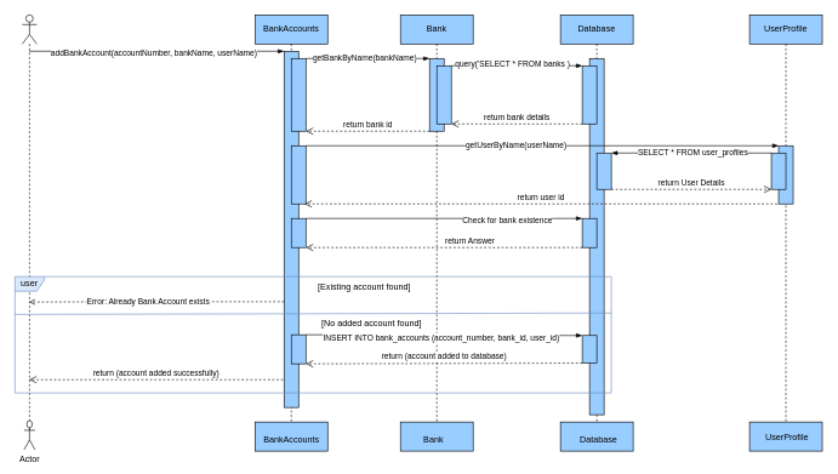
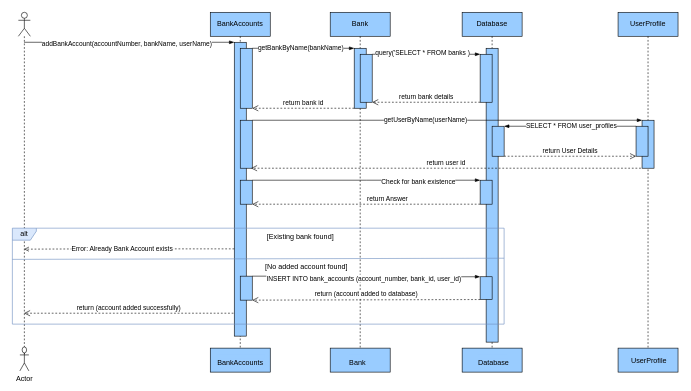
- <mxCell id="44" value="user" style="shape=umlFrame;whiteSpace=wrap;html=1;pointerEvents=0;width=40;height=20;fillColor=#dae8fc;strokeColor=#6c8ebf;" parent="1" vertex="1"><mxGeometry x="20" y="380" width="820" height="160" as="geometry" /></mxCell>
+ <mxCell id="44" value="alt" style="shape=umlFrame;whiteSpace=wrap;html=1;pointerEvents=0;width=40;height=20;fillColor=#dae8fc;strokeColor=#6c8ebf;" parent="1" vertex="1"><mxGeometry x="20" y="380" width="820" height="160" as="geometry" /></mxCell>
- <mxCell id="58" value="[Existing account found]" style="text;html=1;align=center;verticalAlign=middle;resizable=0;points=[];autosize=1;strokeColor=none;fillColor=none;" parent="1" vertex="1"><mxGeometry x="425" y="380" width="150" height="30" as="geometry" /></mxCell>
+ <mxCell id="58" value="[Existing bank found]" style="text;html=1;align=center;verticalAlign=middle;resizable=0;points=[];autosize=1;strokeColor=none;fillColor=none;" parent="1" vertex="1"><mxGeometry x="425" y="380" width="150" height="30" as="geometry" /></mxCell>
